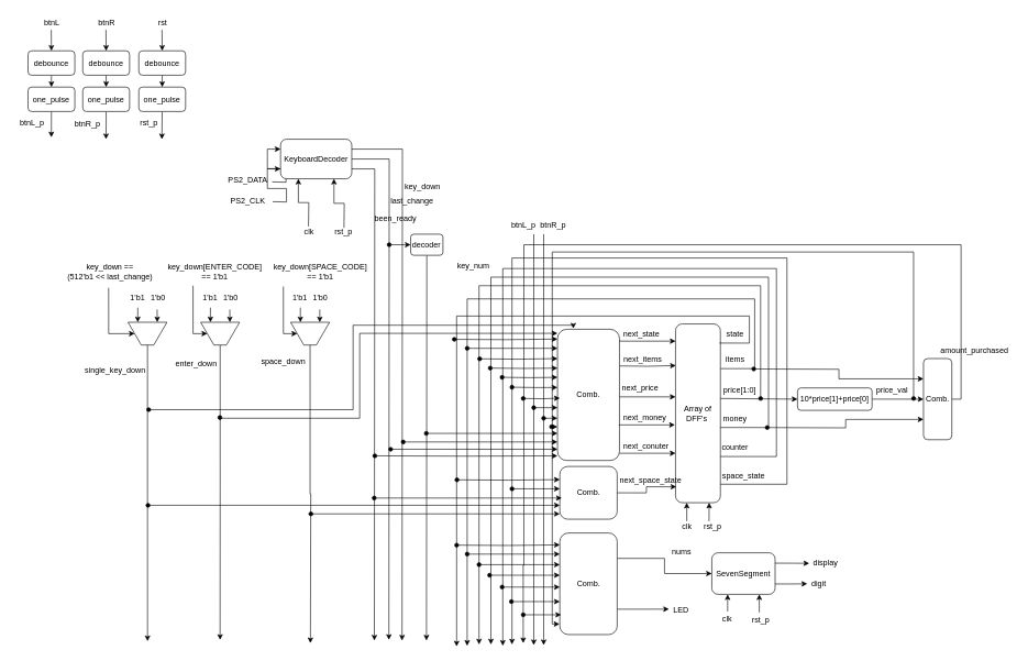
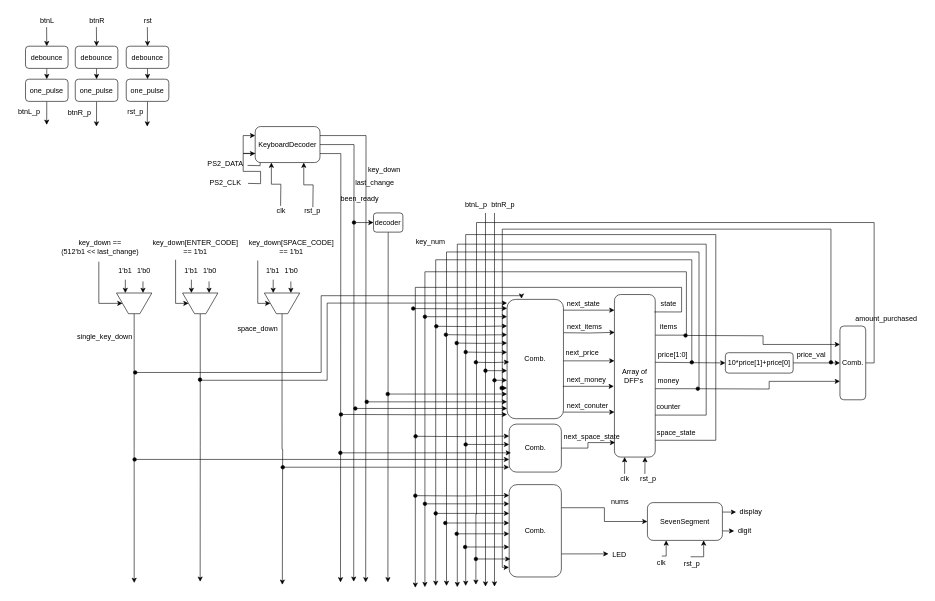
- <mxCell id="88" value="enter_down" style="text;html=1;align=center;verticalAlign=middle;resizable=0;points=[];autosize=1;strokeColor=none;fillColor=none;" vertex="1" parent="1"><mxGeometry x="256.87" y="538" width="81" height="26" as="geometry" /></mxCell>
- <mxCell id="27" value="SevenSegment" style="rounded=1;whiteSpace=wrap;html=1;" vertex="1" parent="1"><mxGeometry x="1079" y="837" width="96" height="63" as="geometry" /></mxCell>
+ <mxCell id="27" value="SevenSegment" style="rounded=1;whiteSpace=wrap;html=1;" vertex="1" parent="1"><mxGeometry x="1079" y="837" width="125" height="63" as="geometry" /></mxCell>
